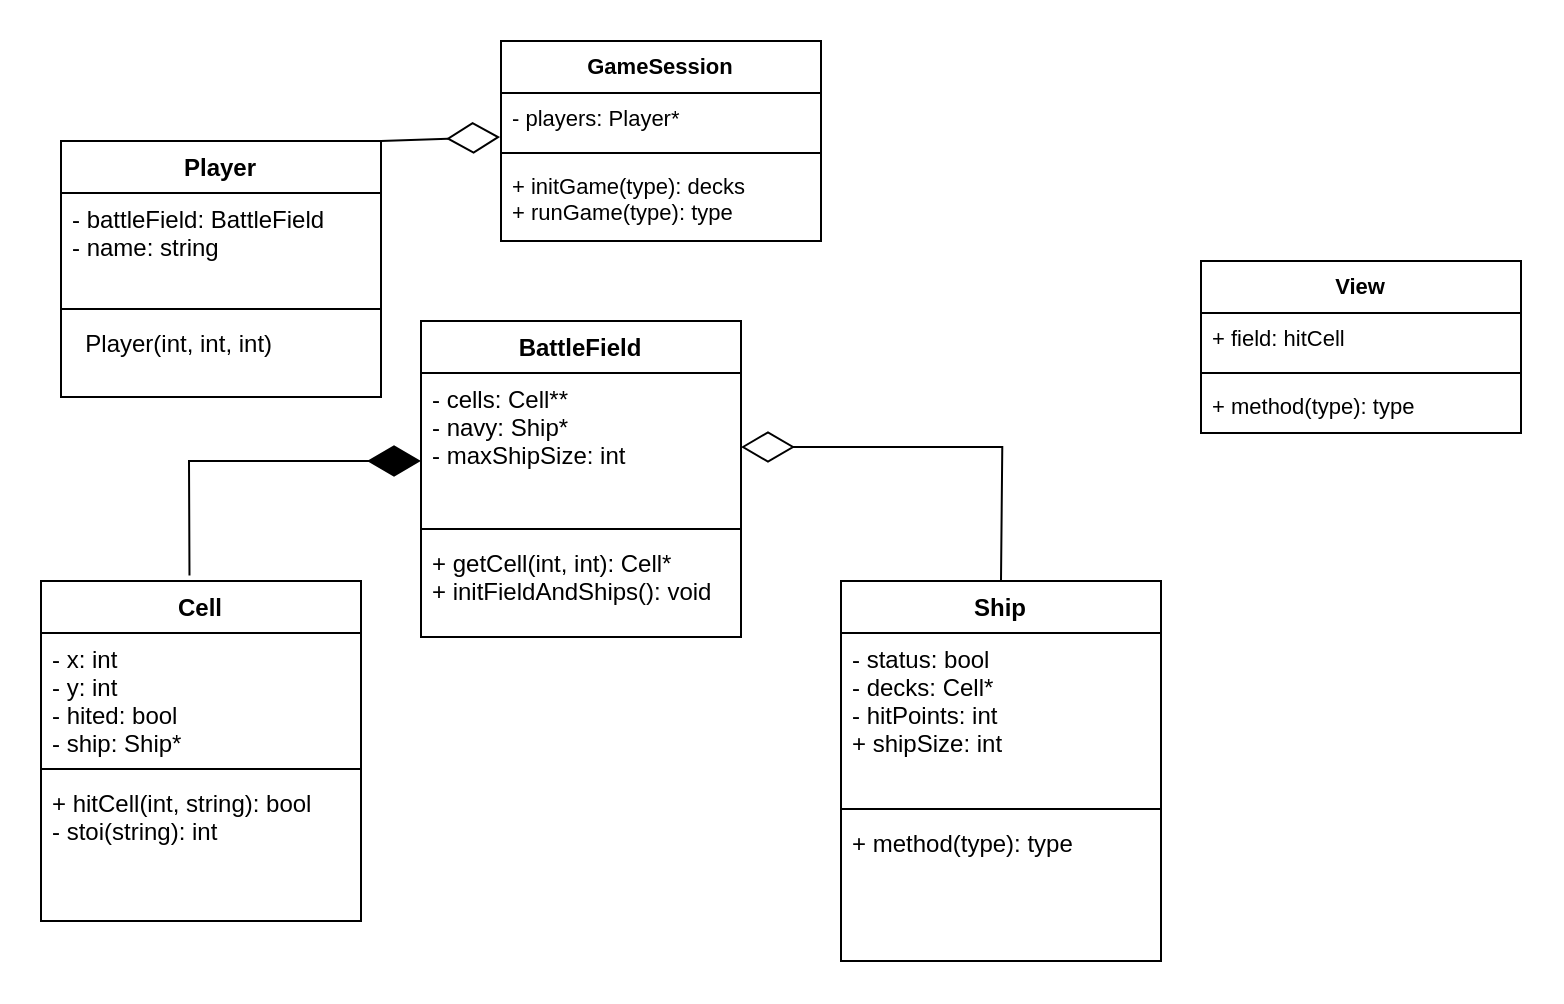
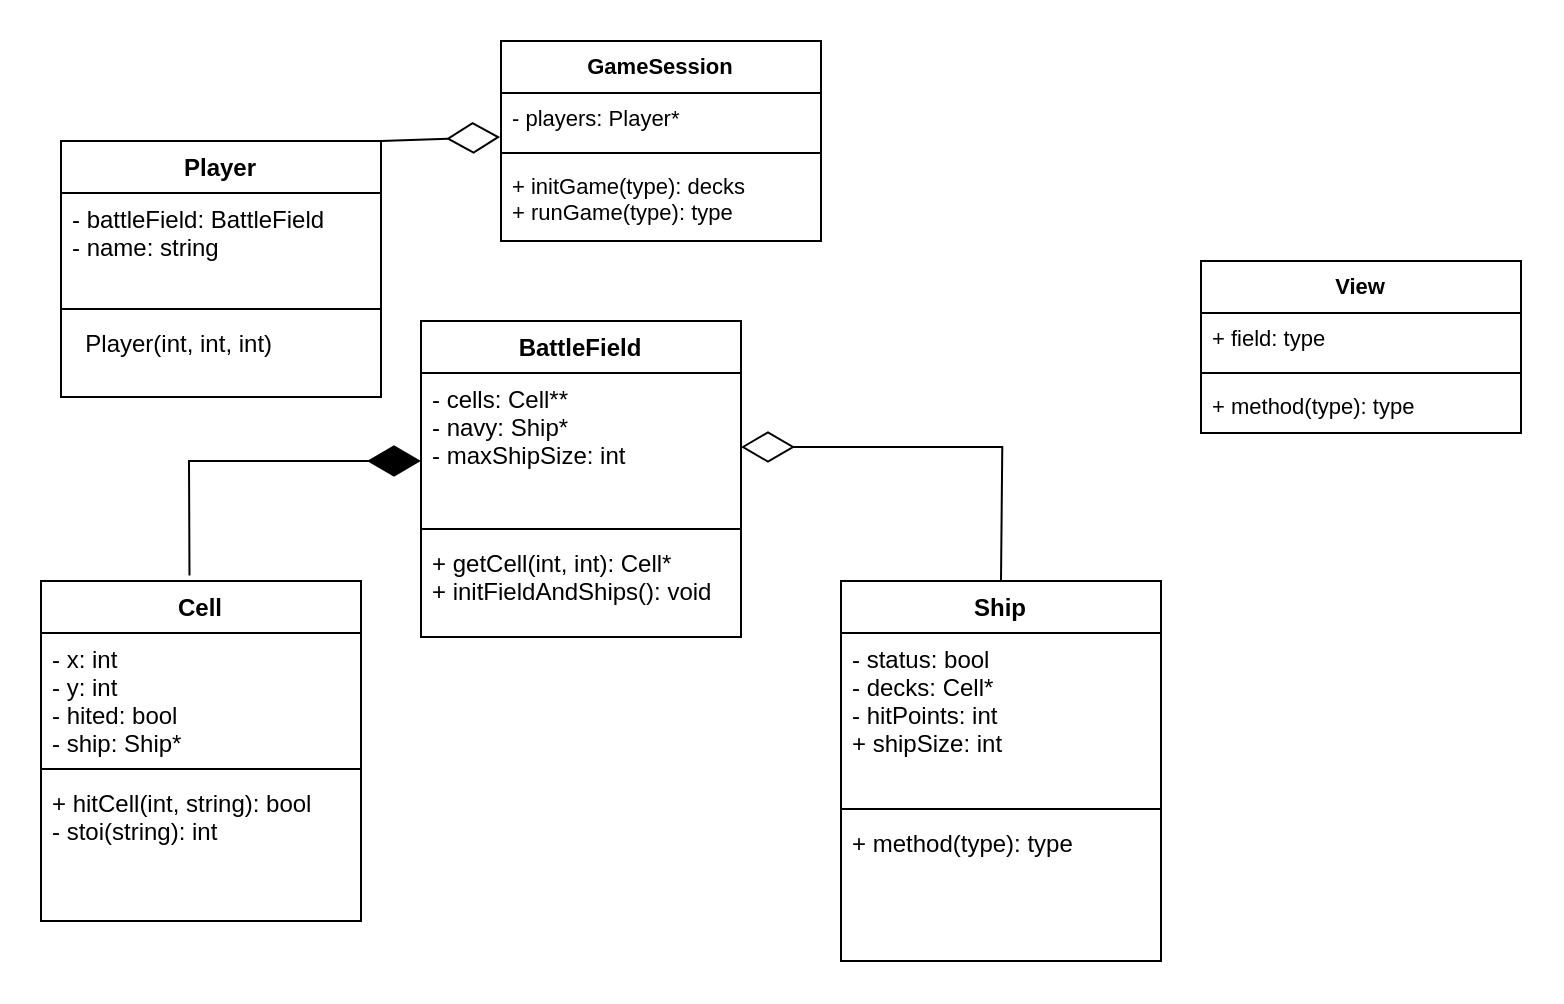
- <mxCell id="26" value="+ field: hitCell" style="text;strokeColor=none;fillColor=none;align=left;verticalAlign=top;spacingLeft=4;spacingRight=4;overflow=hidden;rotatable=0;points=[[0,0.5],[1,0.5]];portConstraint=eastwest;fontFamily=Helvetica;fontSize=11;fontColor=default;" vertex="1" parent="25"><mxGeometry y="26" width="160" height="26" as="geometry" /></mxCell>
+ <mxCell id="26" value="+ field: type" style="text;strokeColor=none;fillColor=none;align=left;verticalAlign=top;spacingLeft=4;spacingRight=4;overflow=hidden;rotatable=0;points=[[0,0.5],[1,0.5]];portConstraint=eastwest;fontFamily=Helvetica;fontSize=11;fontColor=default;" vertex="1" parent="25"><mxGeometry y="26" width="160" height="26" as="geometry" /></mxCell>
